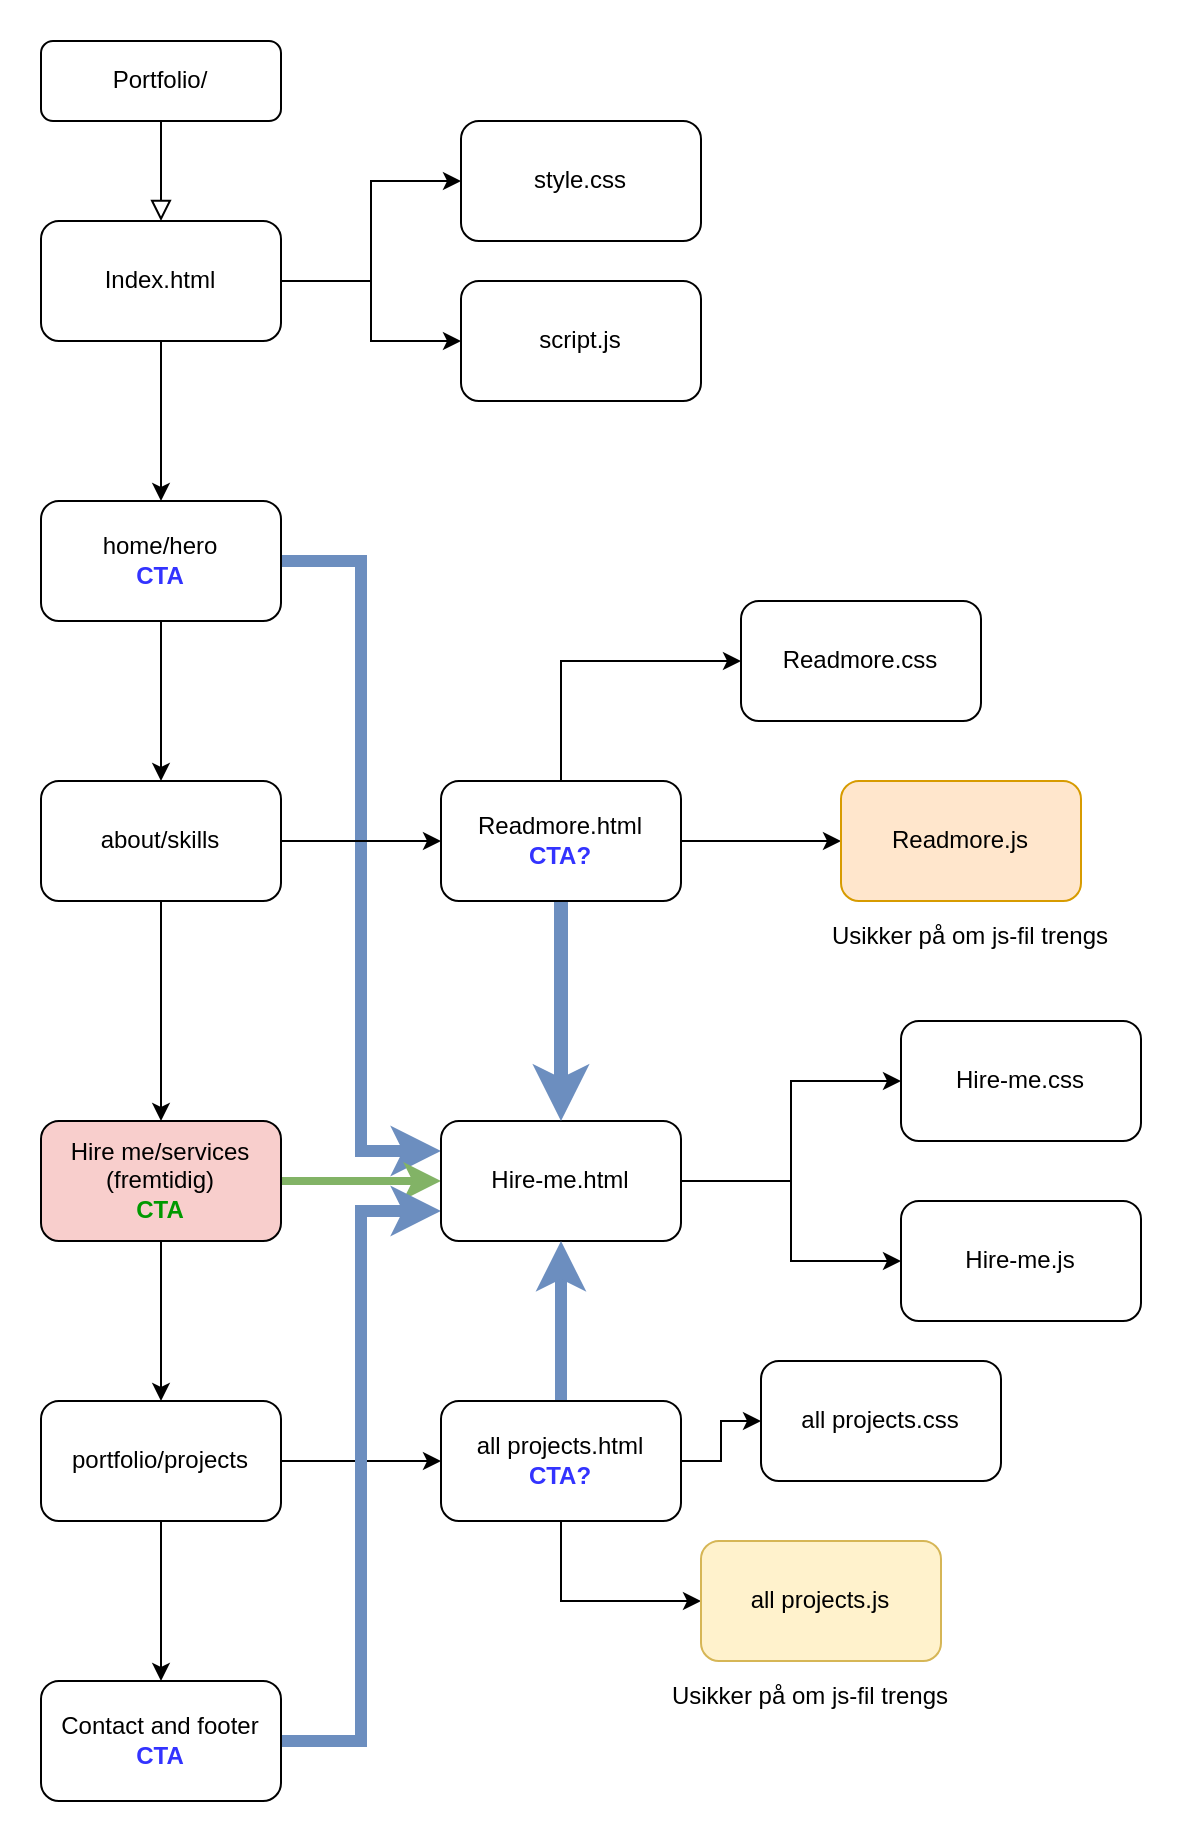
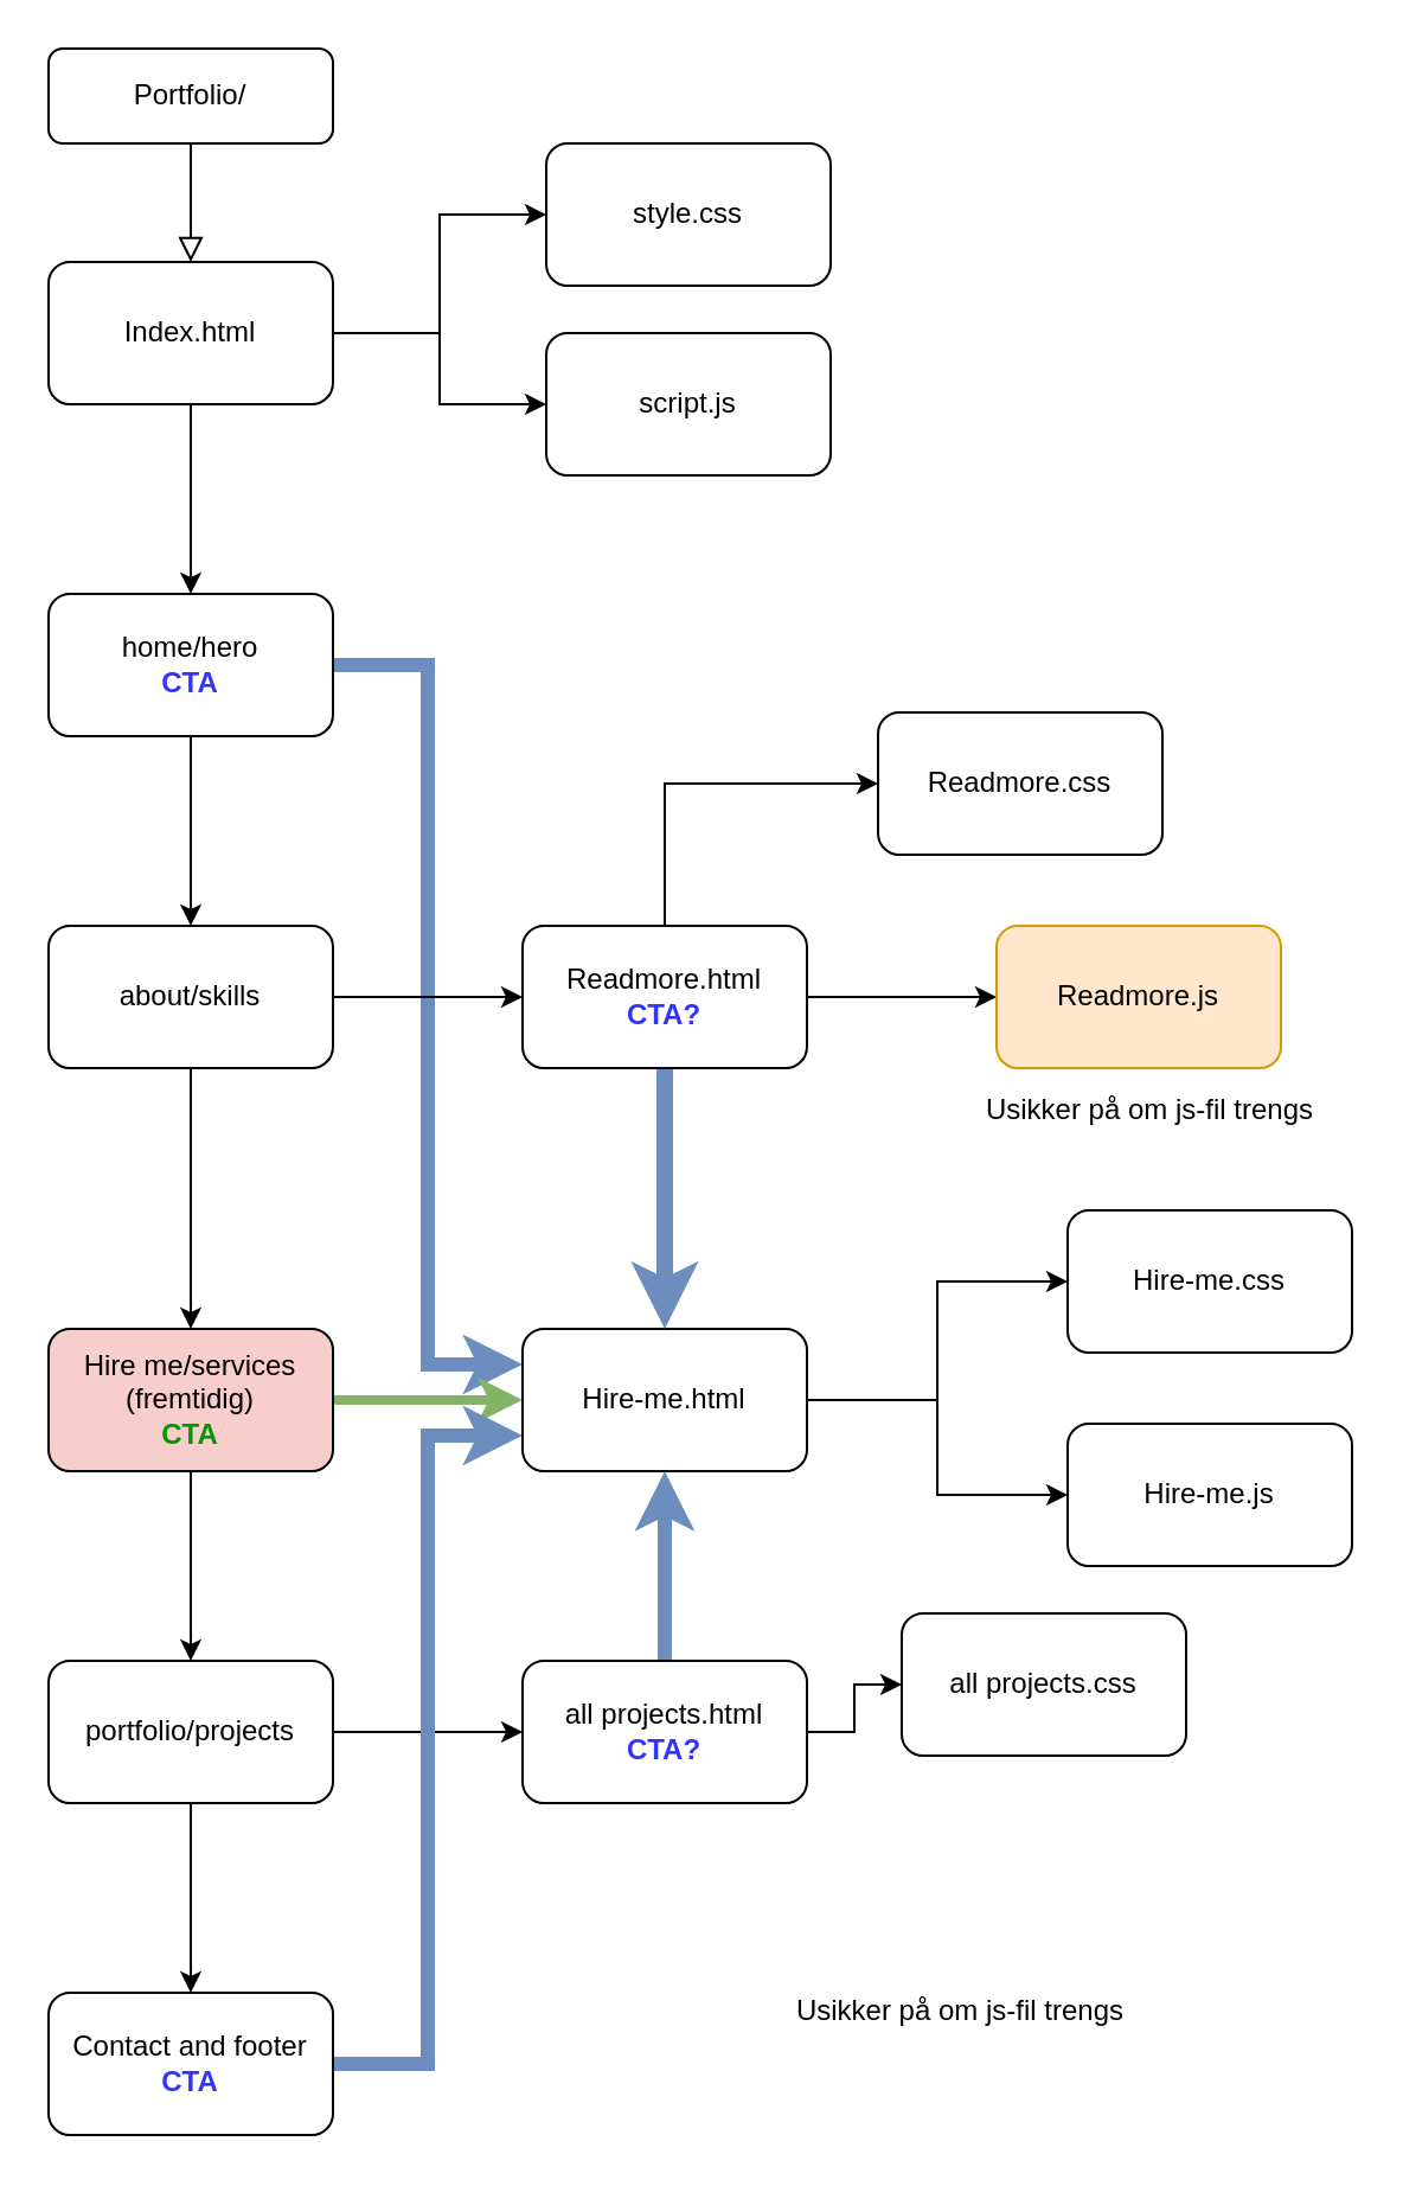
- <mxCell id="31" style="edgeStyle=orthogonalEdgeStyle;rounded=0;orthogonalLoop=1;jettySize=auto;html=1;exitX=0.5;exitY=1;exitDx=0;exitDy=0;entryX=0;entryY=0.5;entryDx=0;entryDy=0;" parent="1" source="34" target="39" edge="1"><mxGeometry relative="1" as="geometry" /></mxCell>
- <mxCell id="39" value="all projects.js" style="whiteSpace=wrap;html=1;rounded=1;fillColor=#fff2cc;strokeColor=#d6b656;" parent="1" vertex="1"><mxGeometry x="350" y="770" width="120" height="60" as="geometry" /></mxCell>
